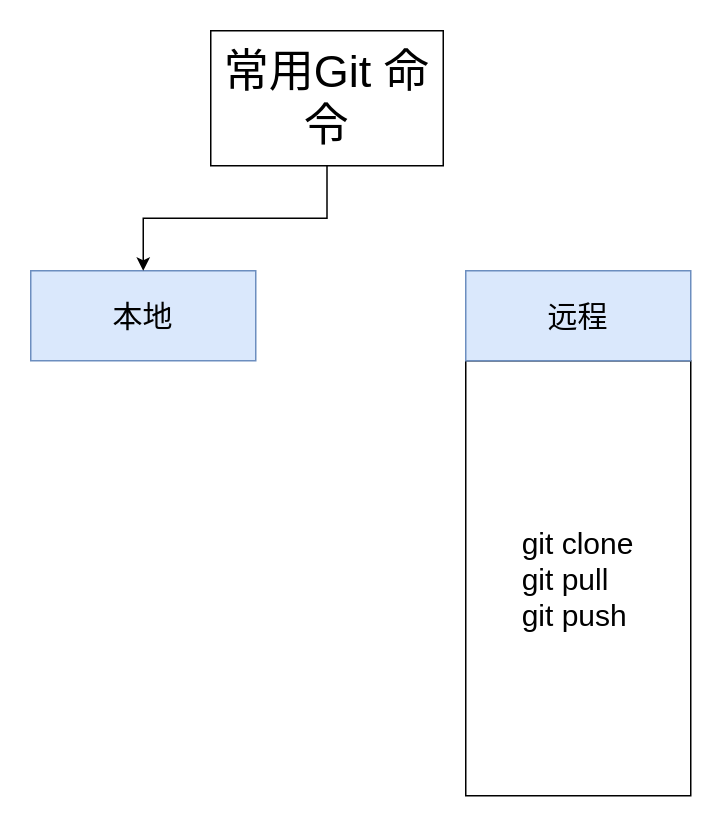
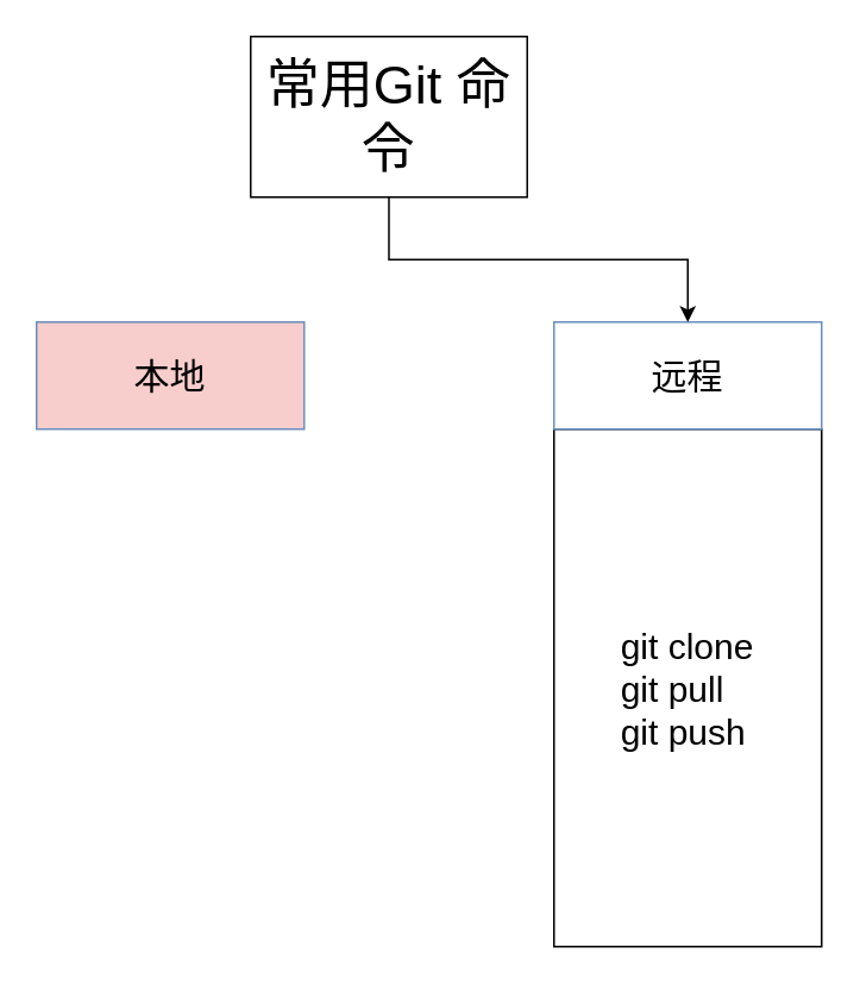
- <mxCell id="7" style="edgeStyle=orthogonalEdgeStyle;rounded=0;orthogonalLoop=1;jettySize=auto;html=1;exitX=0.5;exitY=1;exitDx=0;exitDy=0;fontSize=20;" parent="1" source="9" target="3" edge="1"><mxGeometry relative="1" as="geometry" /></mxCell>
+ <mxCell id="8" style="edgeStyle=orthogonalEdgeStyle;rounded=0;orthogonalLoop=1;jettySize=auto;html=1;exitX=0.5;exitY=1;exitDx=0;exitDy=0;fontSize=20;" parent="1" source="9" target="6" edge="1"><mxGeometry relative="1" as="geometry" /></mxCell>
- <mxCell id="3" value="本地" style="rounded=0;whiteSpace=wrap;html=1;fontSize=20;fillColor=#dae8fc;strokeColor=#6c8ebf;" parent="2" vertex="1"><mxGeometry width="150" height="60" as="geometry" /></mxCell>
+ <mxCell id="3" value="本地" style="rounded=0;whiteSpace=wrap;html=1;fontSize=20;fillColor=#f8cecc;strokeColor=#6c8ebf;" parent="2" vertex="1"><mxGeometry width="150" height="60" as="geometry" /></mxCell>
- <mxCell id="6" value="远程" style="rounded=0;whiteSpace=wrap;html=1;fontSize=20;fillColor=#dae8fc;strokeColor=#6c8ebf;" parent="4" vertex="1"><mxGeometry width="150" height="60" as="geometry" /></mxCell>
+ <mxCell id="6" value="远程" style="rounded=0;whiteSpace=wrap;html=1;fontSize=20;fillColor=#ffffff;strokeColor=#6c8ebf;" parent="4" vertex="1"><mxGeometry width="150" height="60" as="geometry" /></mxCell>
